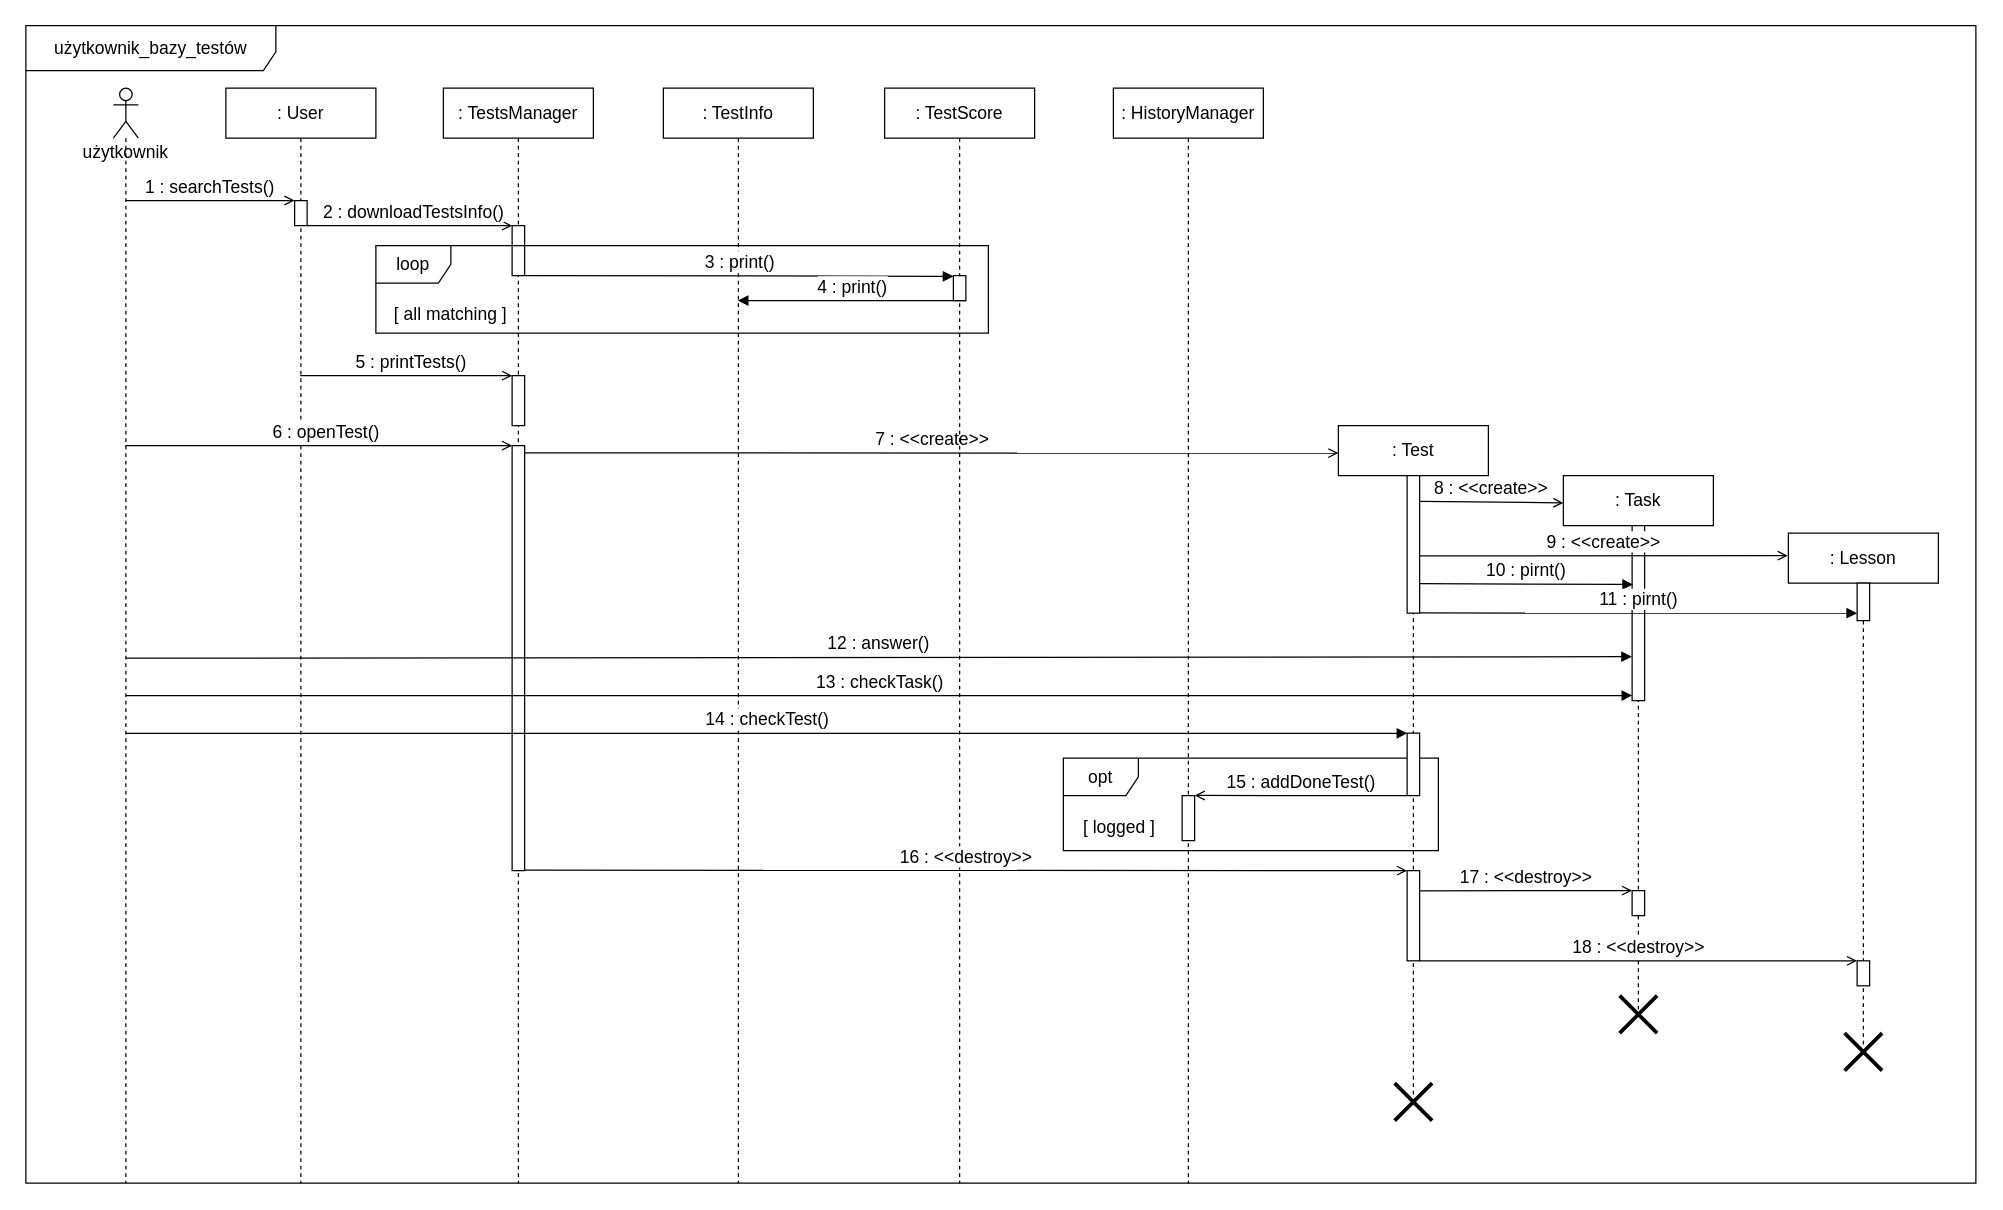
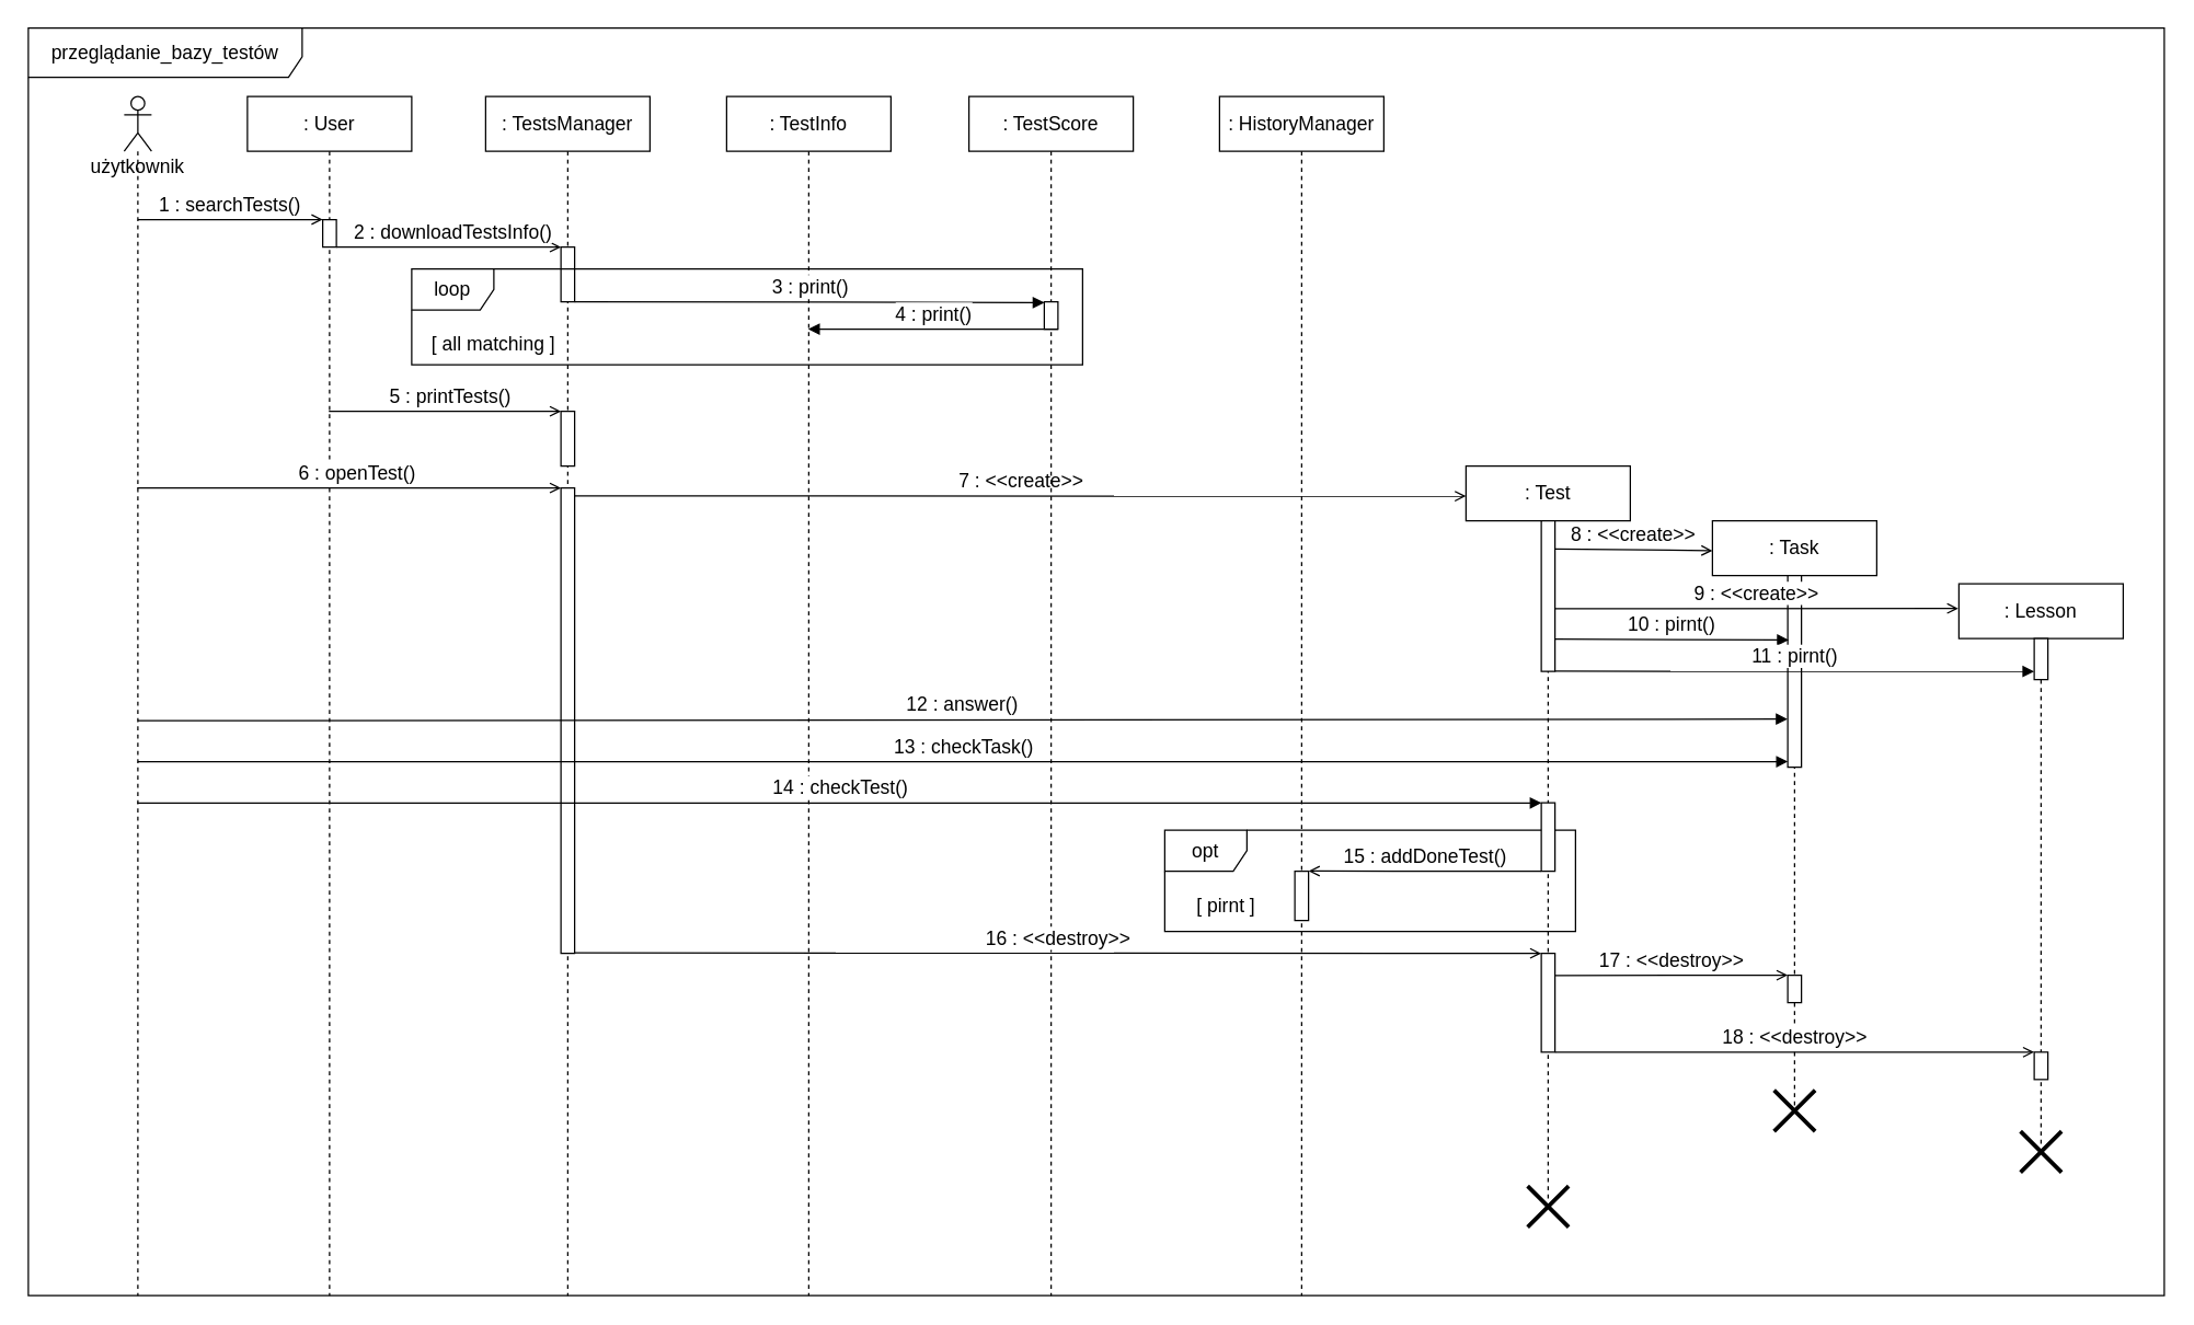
- <mxCell id="43" value="użytkownik_bazy_testów" style="shape=umlFrame;whiteSpace=wrap;html=1;fontSize=14;width=200;height=36;" parent="1" vertex="1"><mxGeometry x="20" y="20" width="1560" height="926" as="geometry" /></mxCell>
+ <mxCell id="43" value="przeglądanie_bazy_testów" style="shape=umlFrame;whiteSpace=wrap;html=1;fontSize=14;width=200;height=36;" parent="1" vertex="1"><mxGeometry x="20" y="20" width="1560" height="926" as="geometry" /></mxCell>
- <mxCell id="49" value="[ logged ]" style="text;html=1;strokeColor=none;fillColor=none;align=center;verticalAlign=middle;whiteSpace=wrap;rounded=0;fontSize=14;" parent="1" vertex="1"><mxGeometry x="860" y="646" width="70" height="30" as="geometry" /></mxCell>
+ <mxCell id="49" value="[ pirnt ]" style="text;html=1;strokeColor=none;fillColor=none;align=center;verticalAlign=middle;whiteSpace=wrap;rounded=0;fontSize=14;" parent="1" vertex="1"><mxGeometry x="860" y="646" width="70" height="30" as="geometry" /></mxCell>
